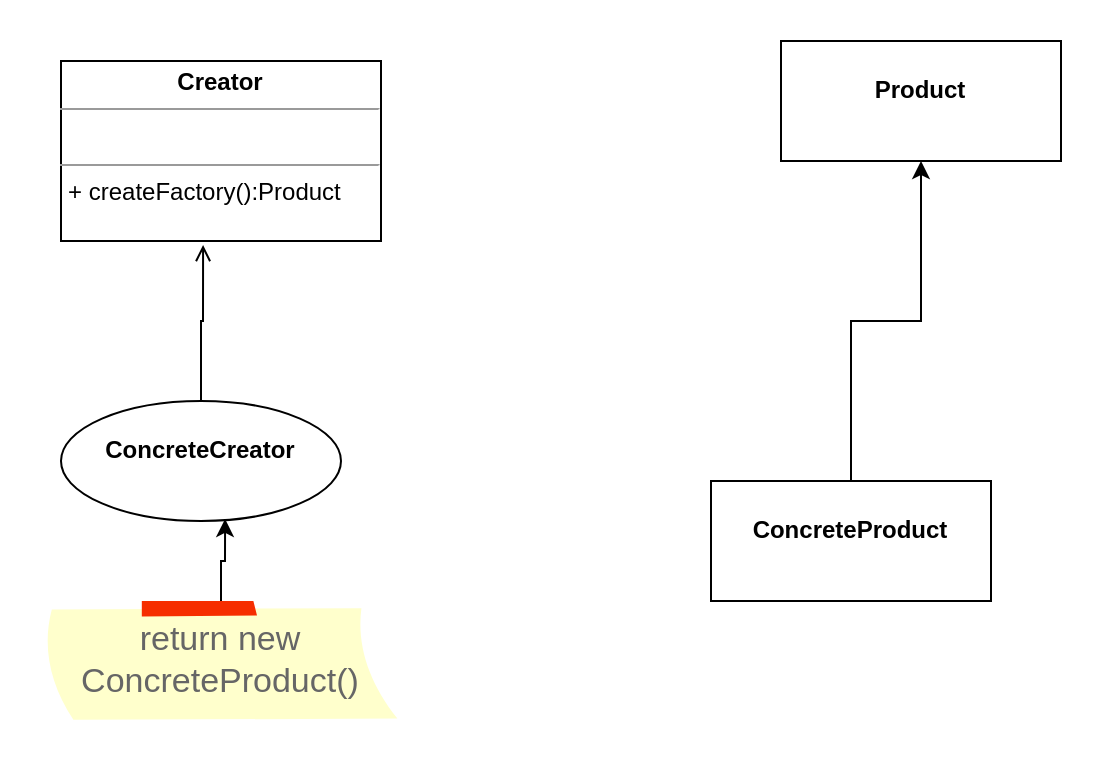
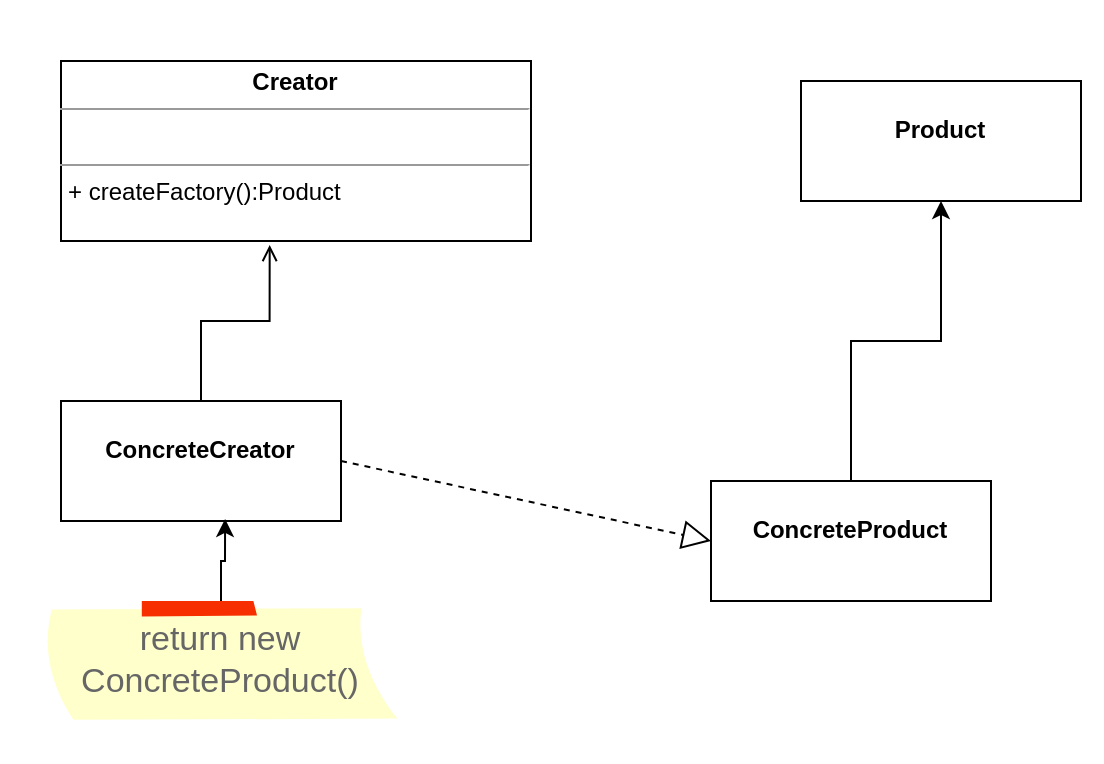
- <mxCell id="2" value="&lt;p style=&quot;margin: 0px ; margin-top: 4px ; text-align: center&quot;&gt;&lt;br&gt;&lt;b&gt;Product&lt;/b&gt;&lt;/p&gt;" style="verticalAlign=top;align=left;overflow=fill;fontSize=12;fontFamily=Helvetica;html=1;" parent="1" vertex="1"><mxGeometry x="390" y="20" width="140" height="60" as="geometry" /></mxCell>
+ <mxCell id="2" value="&lt;p style=&quot;margin: 0px ; margin-top: 4px ; text-align: center&quot;&gt;&lt;br&gt;&lt;b&gt;Product&lt;/b&gt;&lt;/p&gt;" style="verticalAlign=top;align=left;overflow=fill;fontSize=12;fontFamily=Helvetica;html=1;" parent="1" vertex="1"><mxGeometry x="400" y="40" width="140" height="60" as="geometry" /></mxCell>
- <mxCell id="3" value="&lt;p style=&quot;margin: 0px ; margin-top: 4px ; text-align: center&quot;&gt;&lt;b&gt;Creator&lt;/b&gt;&lt;/p&gt;&lt;hr size=&quot;1&quot;&gt;&lt;p style=&quot;margin: 0px ; margin-left: 4px&quot;&gt;&lt;br&gt;&lt;/p&gt;&lt;hr size=&quot;1&quot;&gt;&lt;p style=&quot;margin: 0px ; margin-left: 4px&quot;&gt;+&amp;nbsp;&lt;span&gt;createFactory():Product&lt;/span&gt;&lt;/p&gt;&lt;div style=&quot;height: 2px&quot;&gt;&lt;br&gt;&lt;/div&gt;" style="verticalAlign=top;align=left;overflow=fill;fontSize=12;fontFamily=Helvetica;html=1;" parent="1" vertex="1"><mxGeometry x="30" y="30" width="160" height="90" as="geometry" /></mxCell>
+ <mxCell id="3" value="&lt;p style=&quot;margin: 0px ; margin-top: 4px ; text-align: center&quot;&gt;&lt;b&gt;Creator&lt;/b&gt;&lt;/p&gt;&lt;hr size=&quot;1&quot;&gt;&lt;p style=&quot;margin: 0px ; margin-left: 4px&quot;&gt;&lt;br&gt;&lt;/p&gt;&lt;hr size=&quot;1&quot;&gt;&lt;p style=&quot;margin: 0px ; margin-left: 4px&quot;&gt;+&amp;nbsp;&lt;span&gt;createFactory():Product&lt;/span&gt;&lt;/p&gt;&lt;div style=&quot;height: 2px&quot;&gt;&lt;br&gt;&lt;/div&gt;" style="verticalAlign=top;align=left;overflow=fill;fontSize=12;fontFamily=Helvetica;html=1;" parent="1" vertex="1"><mxGeometry x="30" y="30" width="235" height="90" as="geometry" /></mxCell>
- <mxCell id="7" value="&lt;p style=&quot;margin: 0px ; margin-top: 4px ; text-align: center&quot;&gt;&lt;br&gt;&lt;b&gt;ConcreteCreator&lt;/b&gt;&lt;/p&gt;" style="ellipse;verticalAlign=top;align=left;overflow=fill;fontSize=12;fontFamily=Helvetica;html=1;" parent="1" vertex="1"><mxGeometry x="30" y="200" width="140" height="60" as="geometry" /></mxCell>
+ <mxCell id="7" value="&lt;p style=&quot;margin: 0px ; margin-top: 4px ; text-align: center&quot;&gt;&lt;br&gt;&lt;b&gt;ConcreteCreator&lt;/b&gt;&lt;/p&gt;" style="verticalAlign=top;align=left;overflow=fill;fontSize=12;fontFamily=Helvetica;html=1;" parent="1" vertex="1"><mxGeometry x="30" y="200" width="140" height="60" as="geometry" /></mxCell>
+ <mxCell id="8" value="" style="endArrow=block;dashed=1;endFill=0;endSize=12;html=1;rounded=0;exitX=1;exitY=0.5;exitDx=0;exitDy=0;entryX=0;entryY=0.5;entryDx=0;entryDy=0;" parent="1" source="7" target="5" edge="1"><mxGeometry width="160" relative="1" as="geometry"><mxPoint x="200" y="229" as="sourcePoint" /><mxPoint x="360" y="229" as="targetPoint" /></mxGeometry></mxCell>
